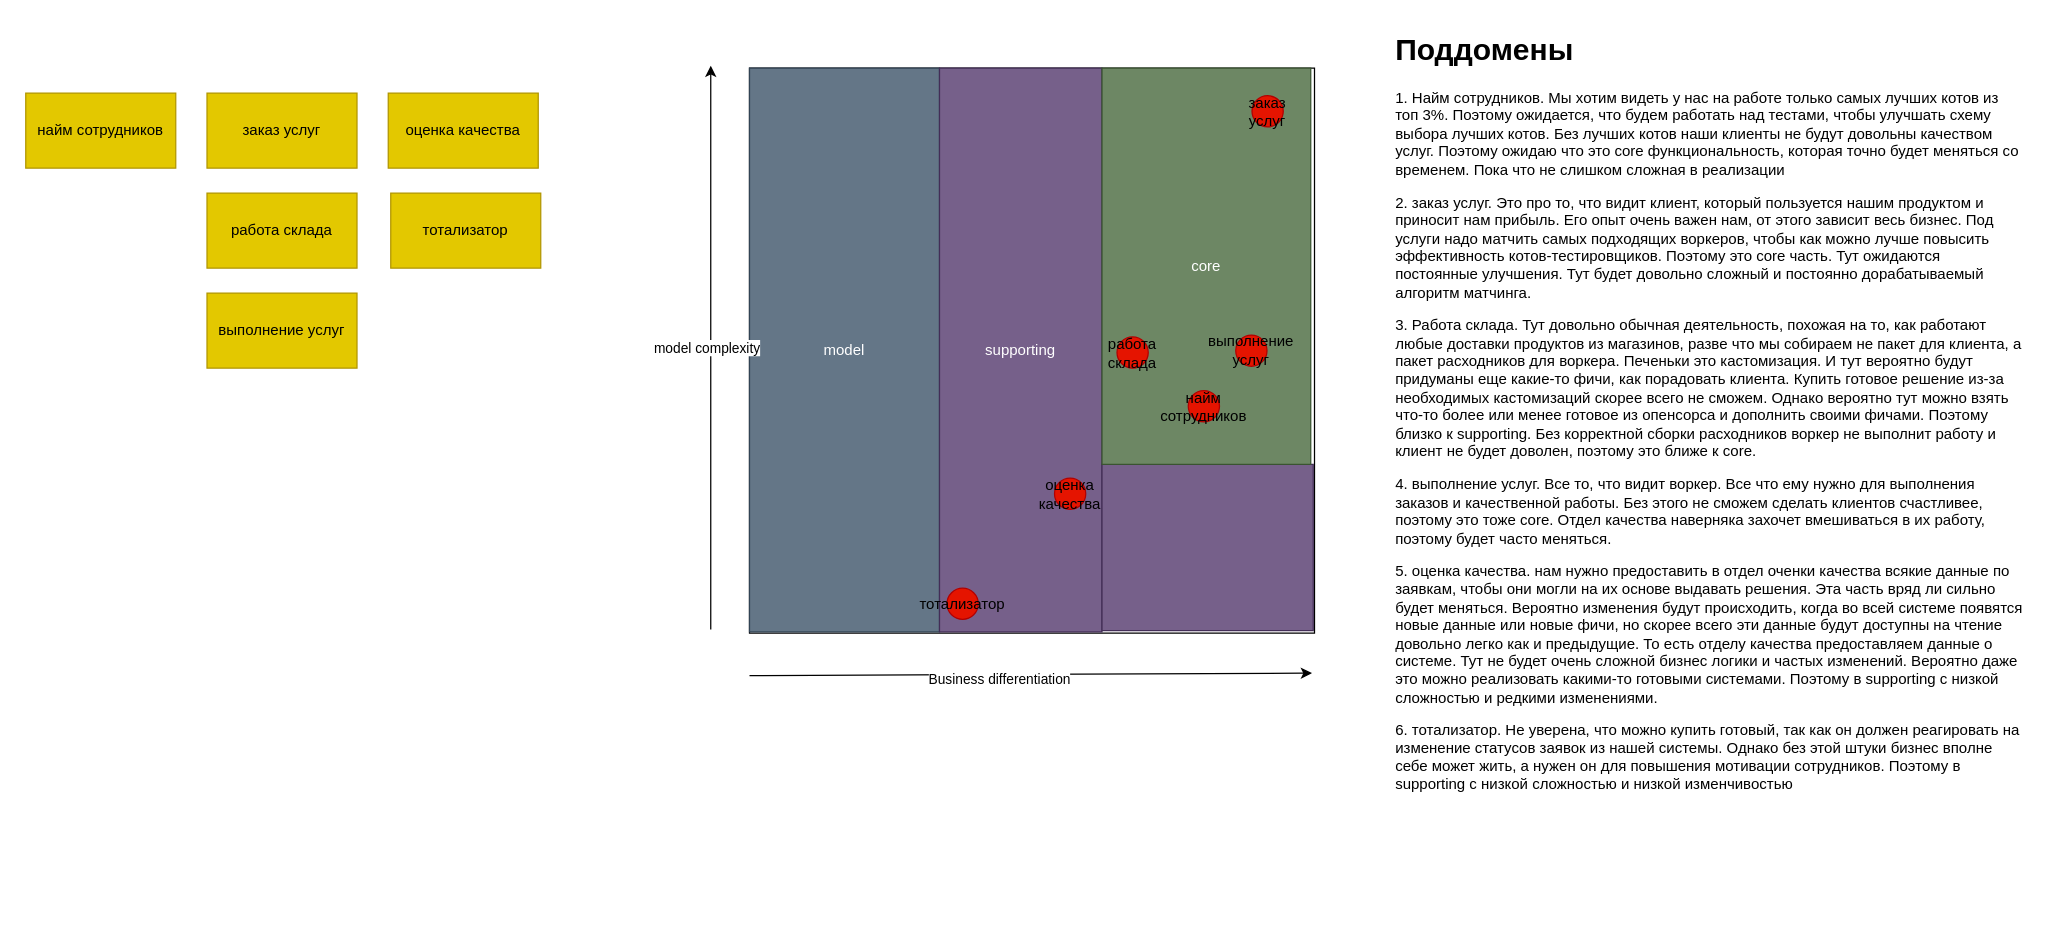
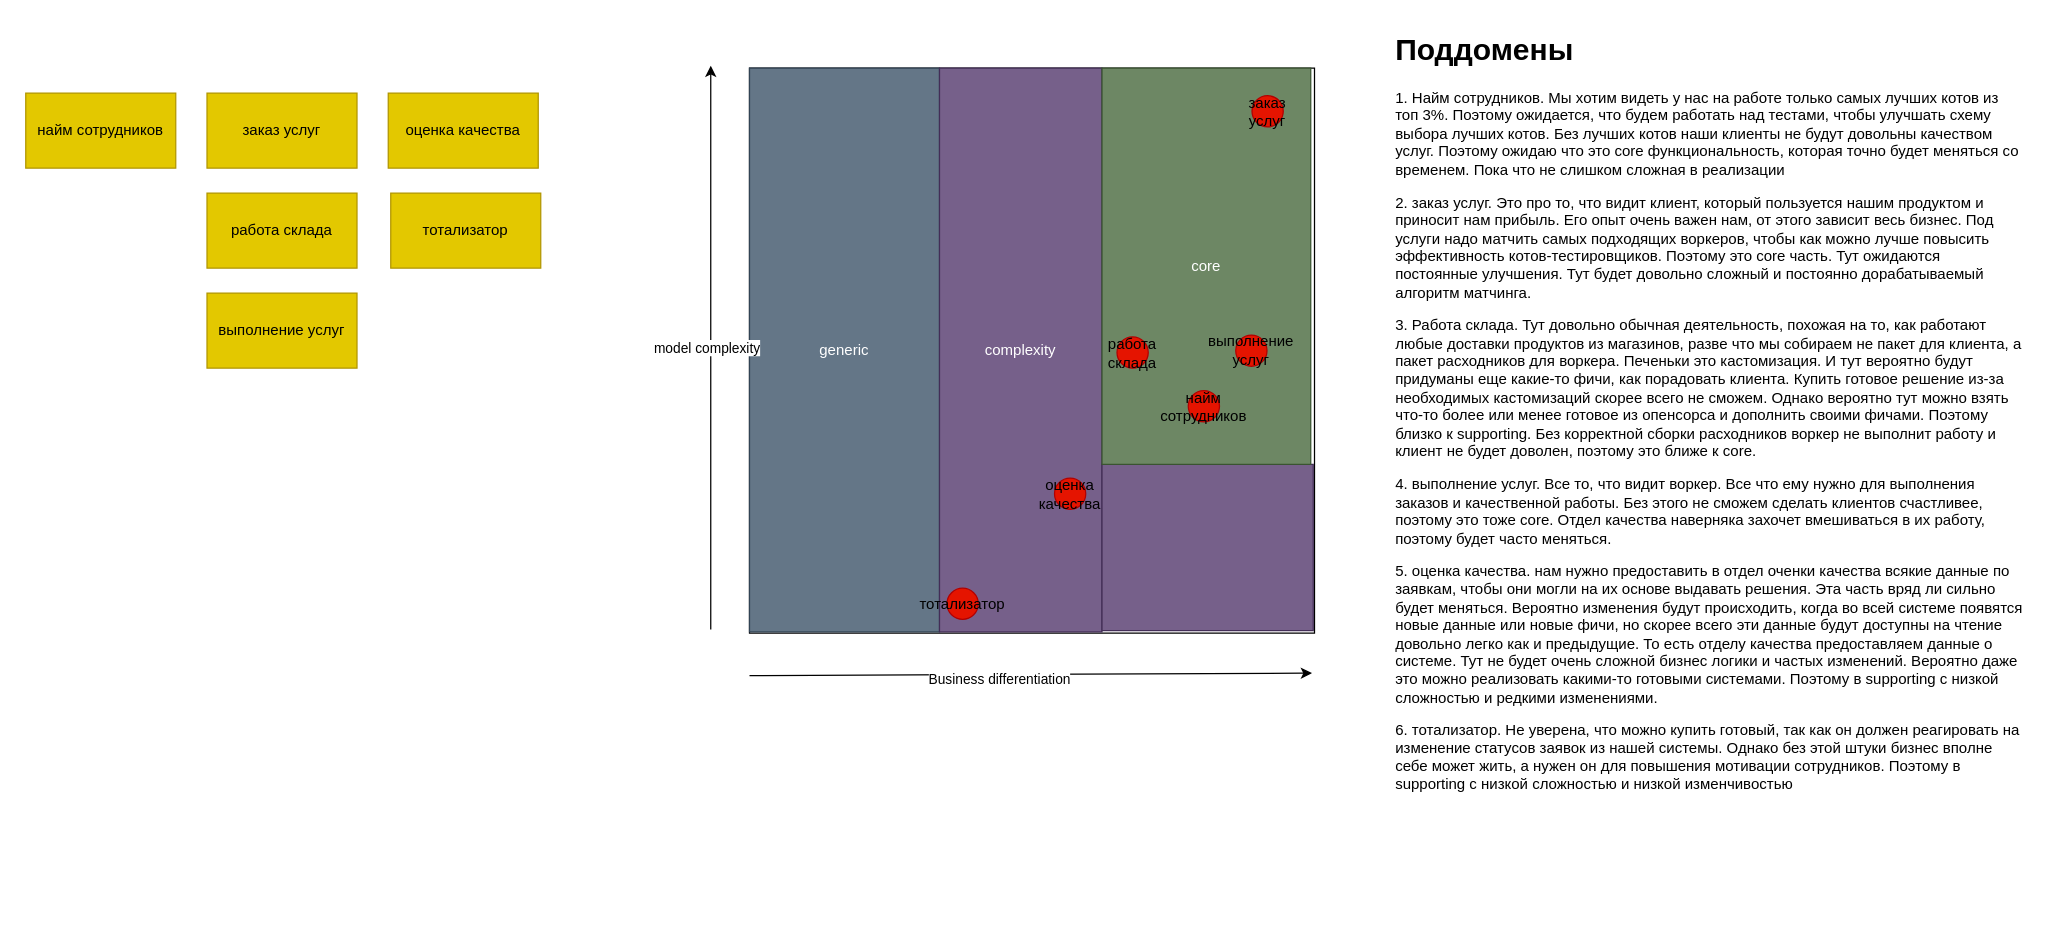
- <mxCell id="9" value="model" style="rounded=0;whiteSpace=wrap;html=1;fillColor=#647687;fontColor=#ffffff;strokeColor=#314354;" vertex="1" parent="1"><mxGeometry x="599" y="54" width="152" height="451" as="geometry" /></mxCell>
+ <mxCell id="9" value="generic" style="rounded=0;whiteSpace=wrap;html=1;fillColor=#647687;fontColor=#ffffff;strokeColor=#314354;" vertex="1" parent="1"><mxGeometry x="599" y="54" width="152" height="451" as="geometry" /></mxCell>
- <mxCell id="10" value="supporting" style="rounded=0;whiteSpace=wrap;html=1;fillColor=#76608a;fontColor=#ffffff;strokeColor=#432D57;" vertex="1" parent="1"><mxGeometry x="751" y="54" width="130" height="451" as="geometry" /></mxCell>
+ <mxCell id="10" value="complexity" style="rounded=0;whiteSpace=wrap;html=1;fillColor=#76608a;fontColor=#ffffff;strokeColor=#432D57;" vertex="1" parent="1"><mxGeometry x="751" y="54" width="130" height="451" as="geometry" /></mxCell>
